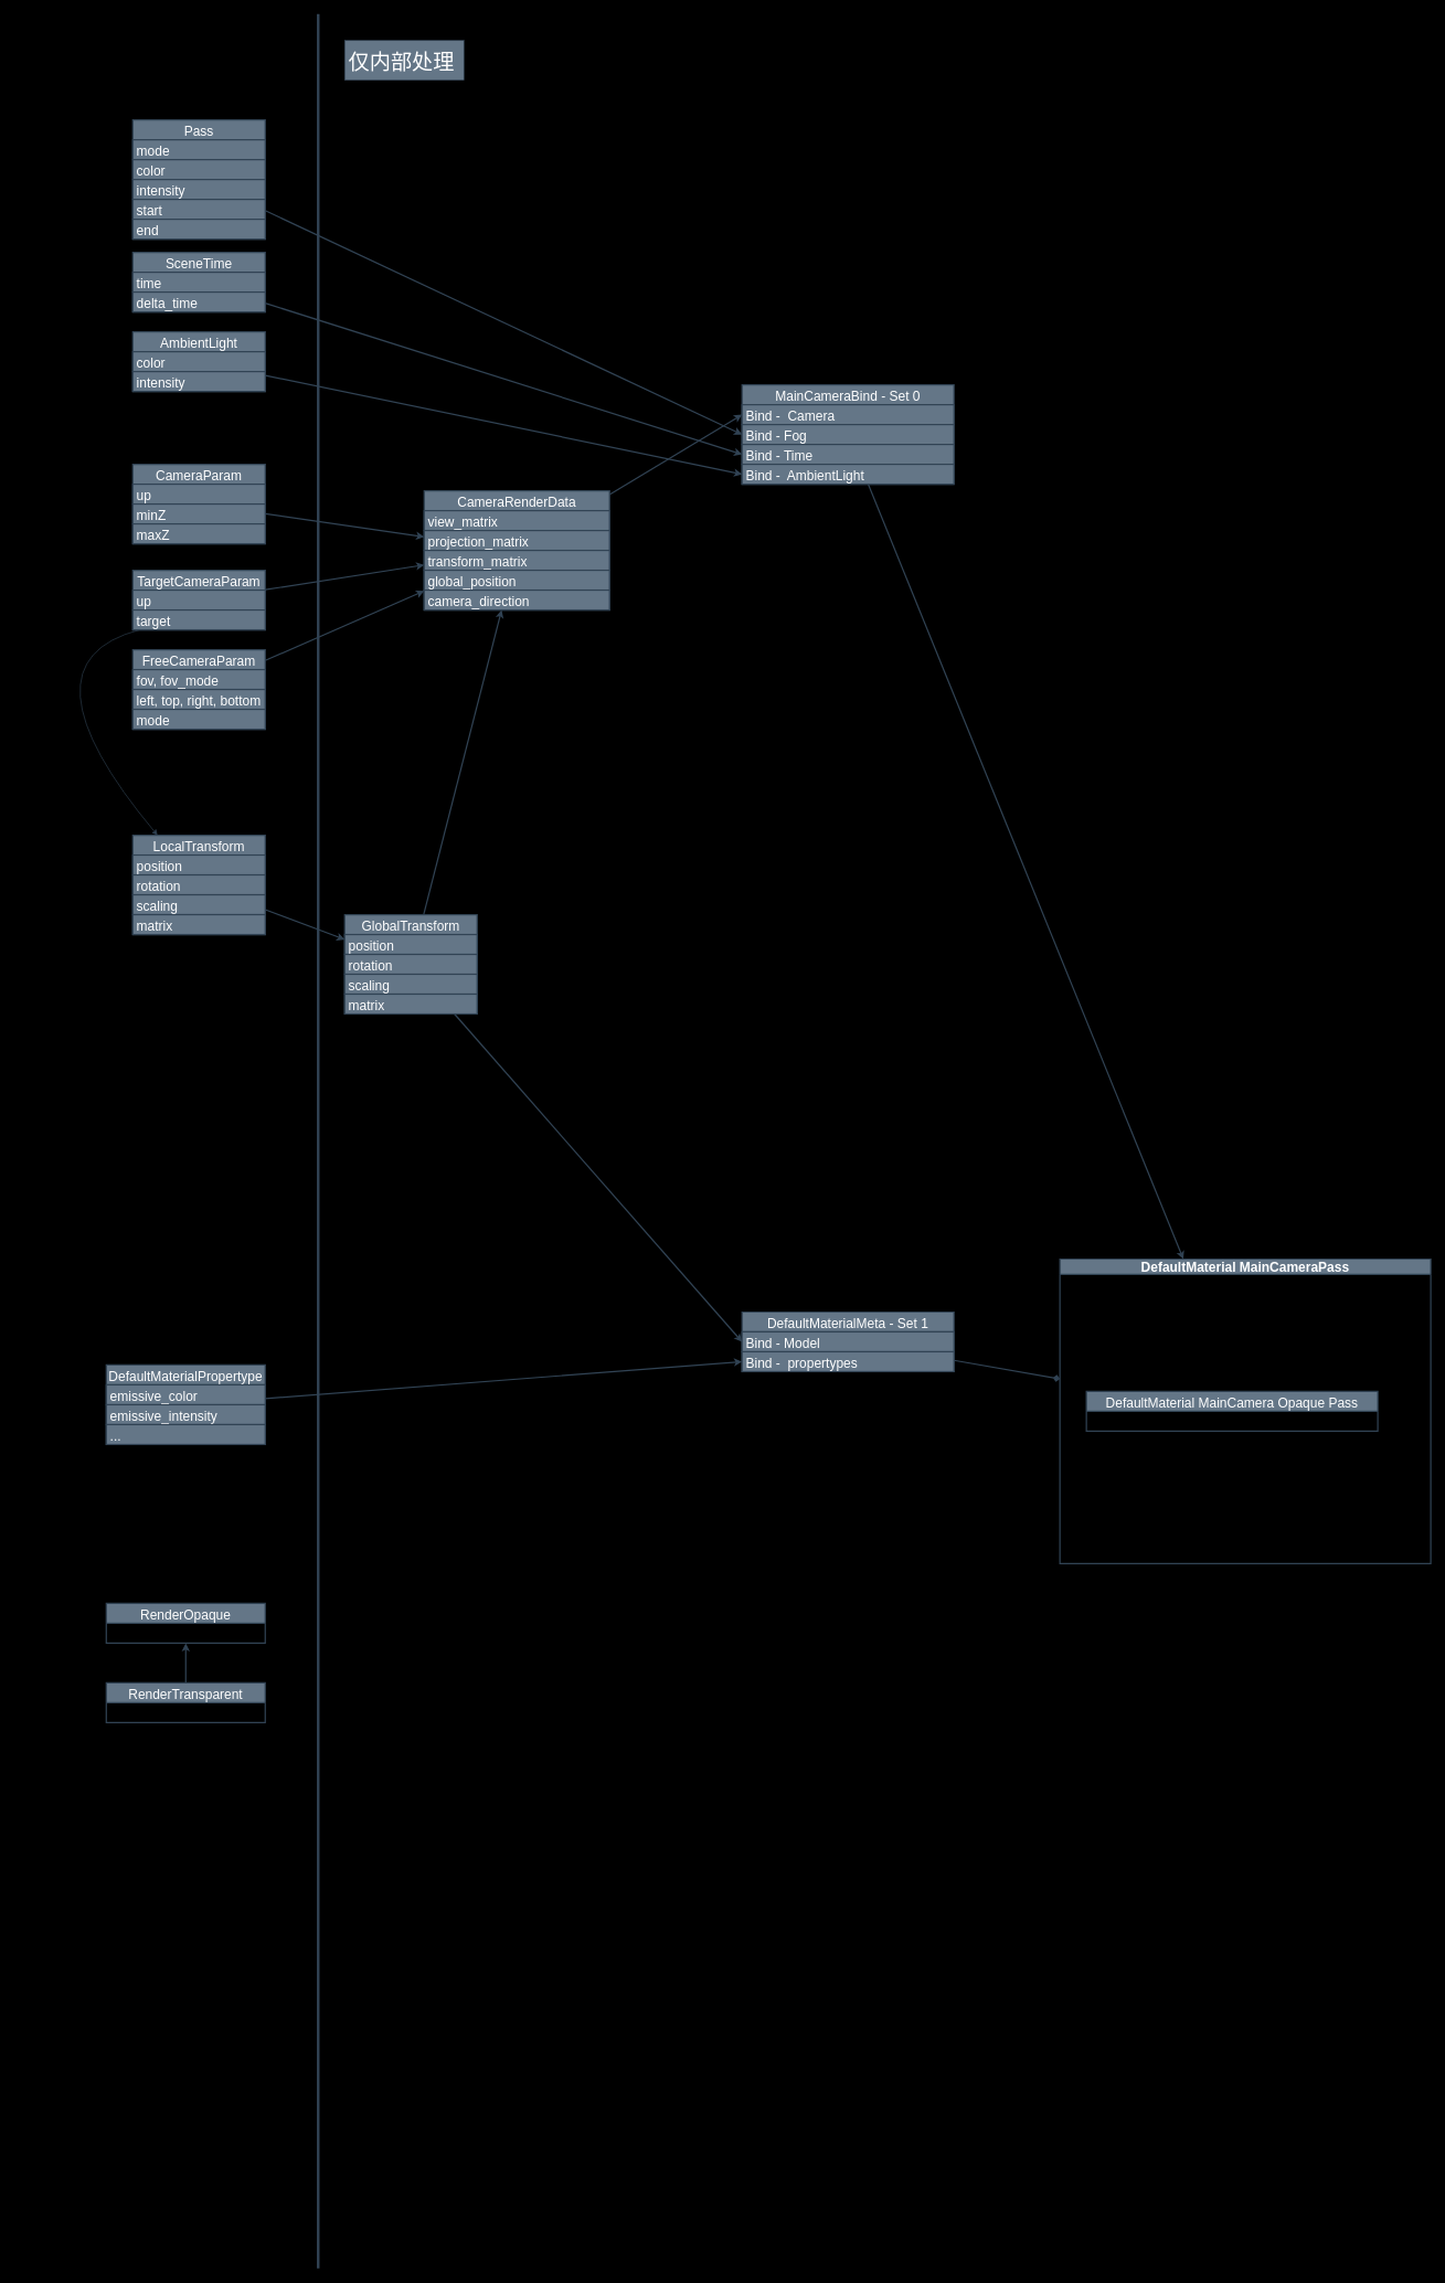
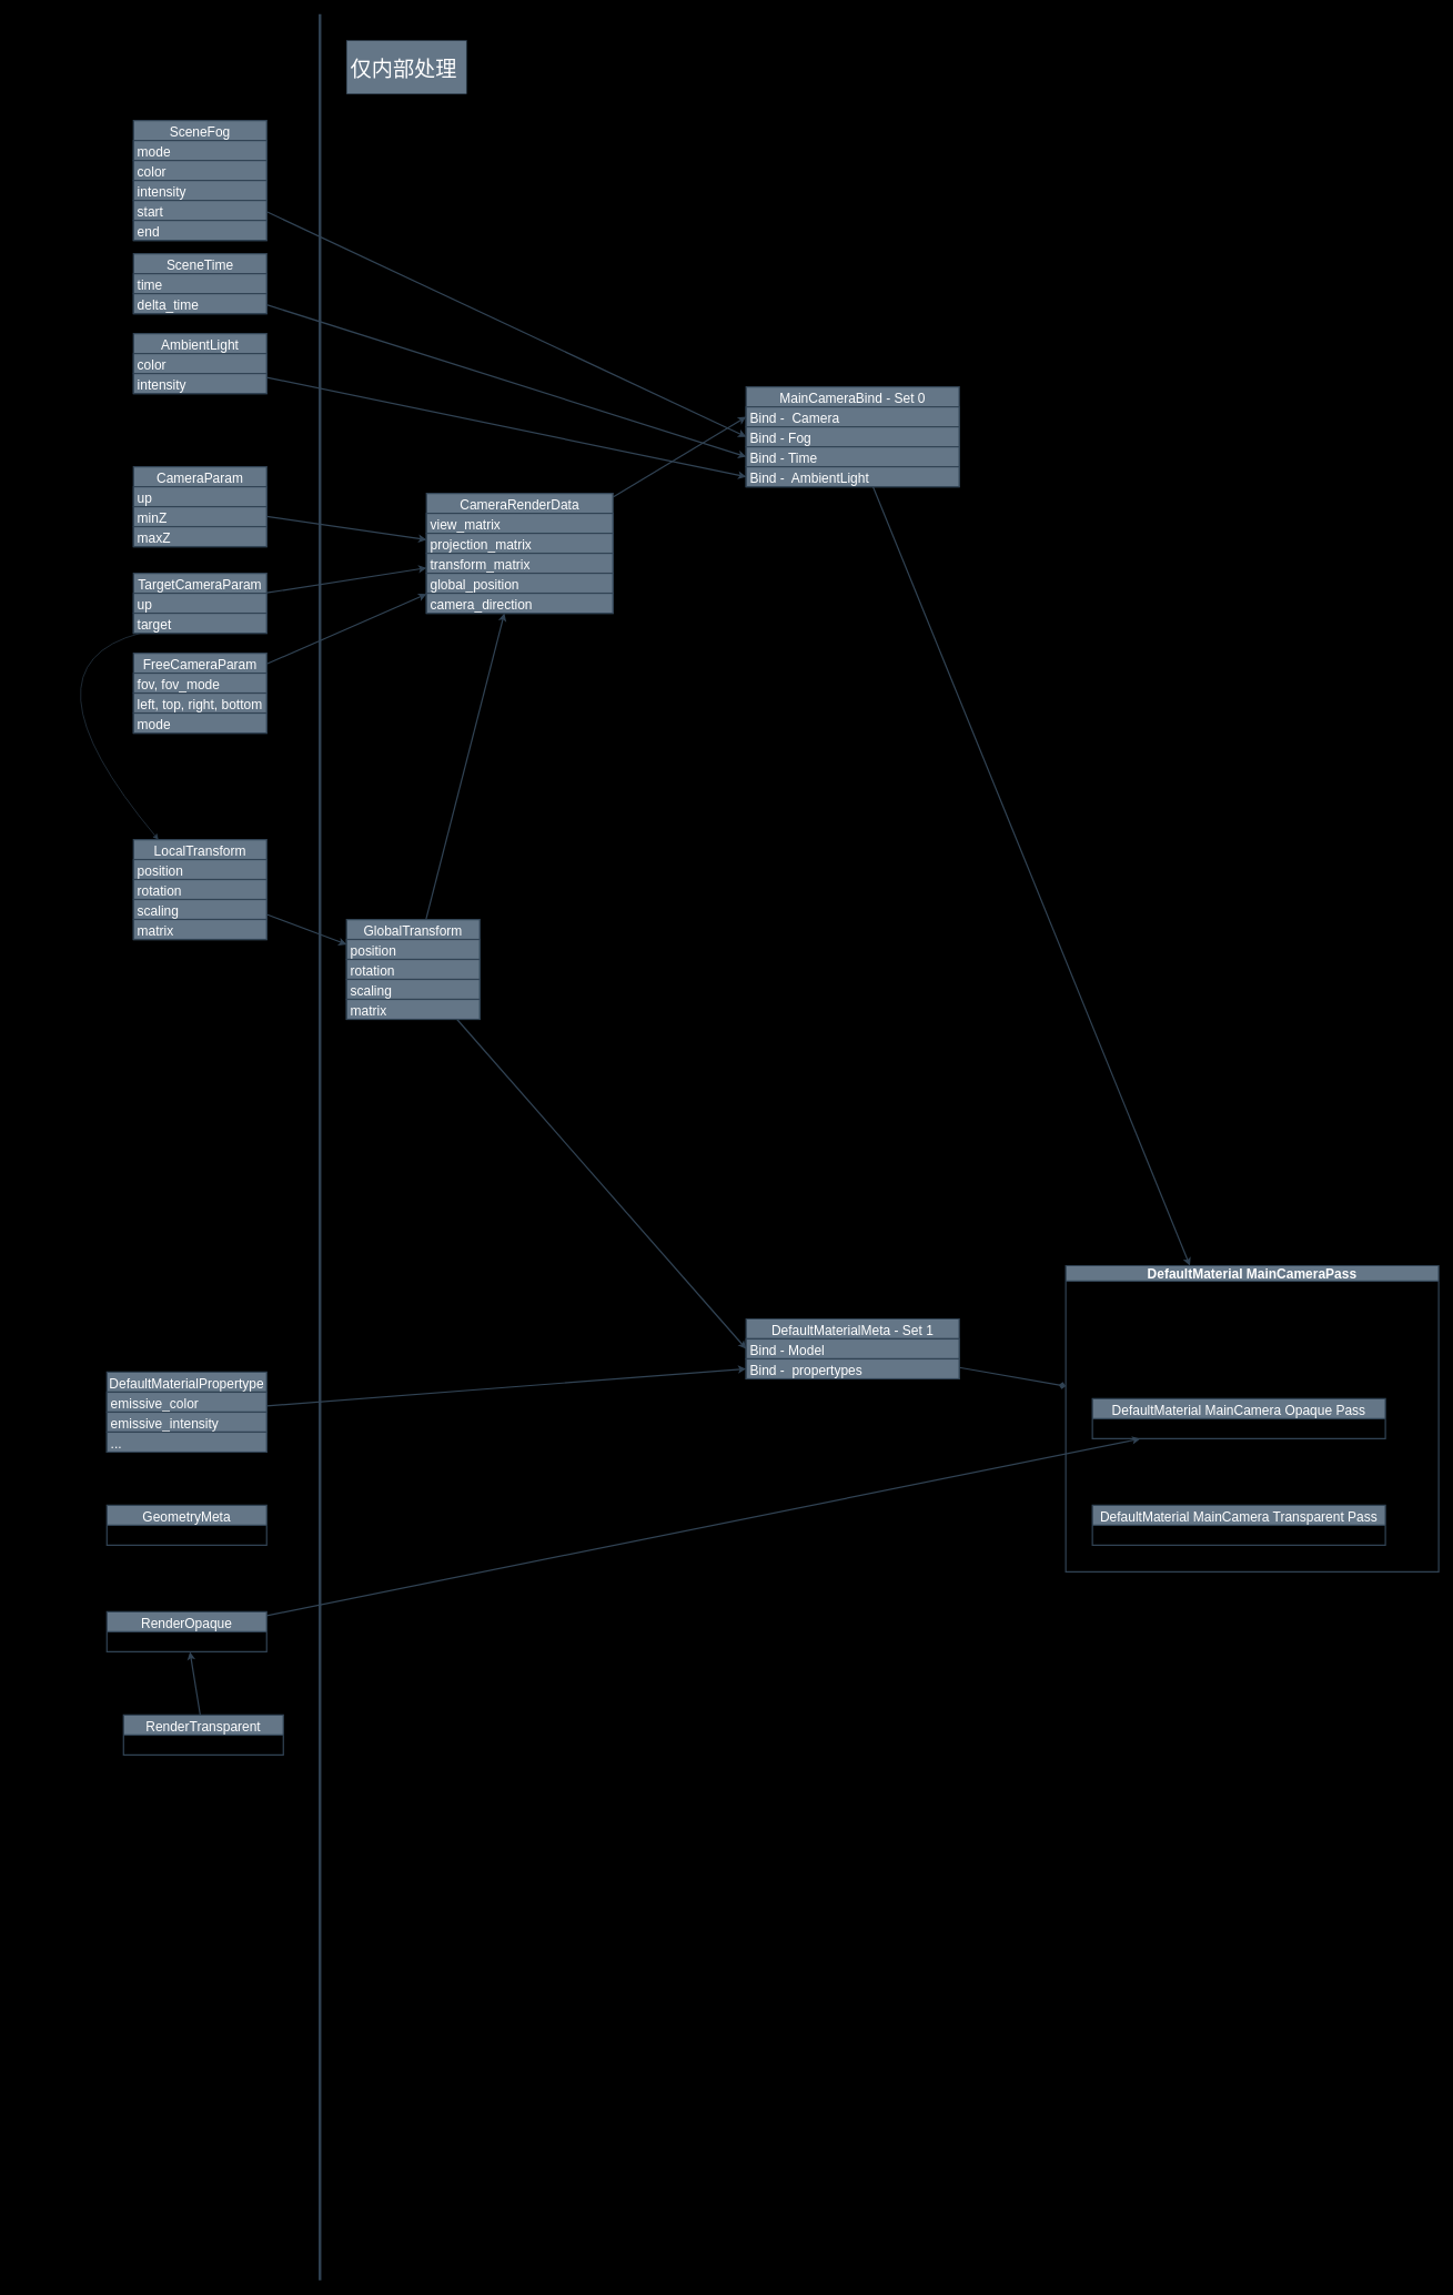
- <mxCell id="68" value="仅内部处理" style="text;strokeColor=#314354;fillColor=#647687;align=left;verticalAlign=middle;spacingLeft=4;spacingRight=4;overflow=hidden;points=[[0,0.5],[1,0.5]];portConstraint=eastwest;rotatable=0;fontSize=32;fontColor=#ffffff;" vertex="1" parent="1"><mxGeometry x="520" y="60" width="180" height="60" as="geometry" /></mxCell>
+ <mxCell id="68" value="仅内部处理" style="text;strokeColor=#314354;fillColor=#647687;align=left;verticalAlign=middle;spacingLeft=4;spacingRight=4;overflow=hidden;points=[[0,0.5],[1,0.5]];portConstraint=eastwest;rotatable=0;fontSize=32;fontColor=#ffffff;" vertex="1" parent="1"><mxGeometry x="520" y="60" width="180" height="80" as="geometry" /></mxCell>
- <mxCell id="8" value="Pass" style="swimlane;fontStyle=0;childLayout=stackLayout;horizontal=1;startSize=30;horizontalStack=0;resizeParent=1;resizeParentMax=0;resizeLast=0;collapsible=1;marginBottom=0;fontSize=20;strokeWidth=2;strokeColor=#314354;fontColor=#ffffff;fillColor=#647687;" vertex="1" parent="1"><mxGeometry x="200" y="180" width="200" height="180" as="geometry" /></mxCell>
+ <mxCell id="8" value="SceneFog" style="swimlane;fontStyle=0;childLayout=stackLayout;horizontal=1;startSize=30;horizontalStack=0;resizeParent=1;resizeParentMax=0;resizeLast=0;collapsible=1;marginBottom=0;fontSize=20;strokeWidth=2;strokeColor=#314354;fontColor=#ffffff;fillColor=#647687;" vertex="1" parent="1"><mxGeometry x="200" y="180" width="200" height="180" as="geometry" /></mxCell>
+ <mxCell id="76" value="GeometryMeta" style="swimlane;fontStyle=0;childLayout=stackLayout;horizontal=1;startSize=30;horizontalStack=0;resizeParent=1;resizeParentMax=0;resizeLast=0;collapsible=1;marginBottom=0;fontSize=20;strokeWidth=2;strokeColor=#314354;fontColor=#ffffff;fillColor=#647687;" vertex="1" parent="1"><mxGeometry x="160" y="2260" width="240" height="60" as="geometry" /></mxCell>
+ <mxCell id="73" value="DefaultMaterial MainCamera Transparent Pass" style="swimlane;fontStyle=0;childLayout=stackLayout;horizontal=1;startSize=30;horizontalStack=0;resizeParent=1;resizeParentMax=0;resizeLast=0;collapsible=1;marginBottom=0;fontSize=20;strokeWidth=2;strokeColor=#314354;fontColor=#ffffff;fillColor=#647687;" vertex="1" parent="71"><mxGeometry x="40" y="360" width="440" height="60" as="geometry" /></mxCell>
+ <mxCell id="69" style="edgeStyle=none;html=1;fontSize=20;strokeWidth=2;strokeColor=#314354;fontColor=#FFFFFF;fillColor=#647687;" edge="1" parent="1" source="70" target="72"><mxGeometry relative="1" as="geometry" /></mxCell>
- <mxCell id="75" value="RenderTransparent" style="swimlane;fontStyle=0;childLayout=stackLayout;horizontal=1;startSize=30;horizontalStack=0;resizeParent=1;resizeParentMax=0;resizeLast=0;collapsible=1;marginBottom=0;fontSize=20;strokeWidth=2;strokeColor=#314354;fontColor=#ffffff;fillColor=#647687;" vertex="1" parent="1"><mxGeometry x="160" y="2540" width="240" height="60" as="geometry" /></mxCell>
+ <mxCell id="75" value="RenderTransparent" style="swimlane;fontStyle=0;childLayout=stackLayout;horizontal=1;startSize=30;horizontalStack=0;resizeParent=1;resizeParentMax=0;resizeLast=0;collapsible=1;marginBottom=0;fontSize=20;strokeWidth=2;strokeColor=#314354;fontColor=#ffffff;fillColor=#647687;" vertex="1" parent="1"><mxGeometry x="185" y="2575" width="240" height="60" as="geometry" /></mxCell>
